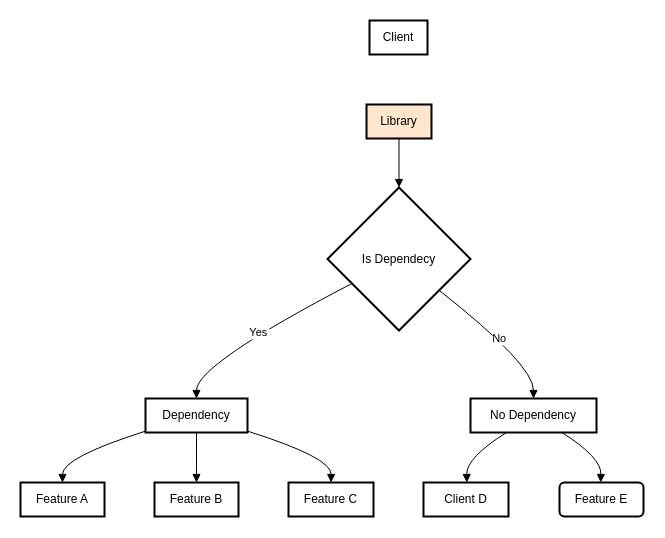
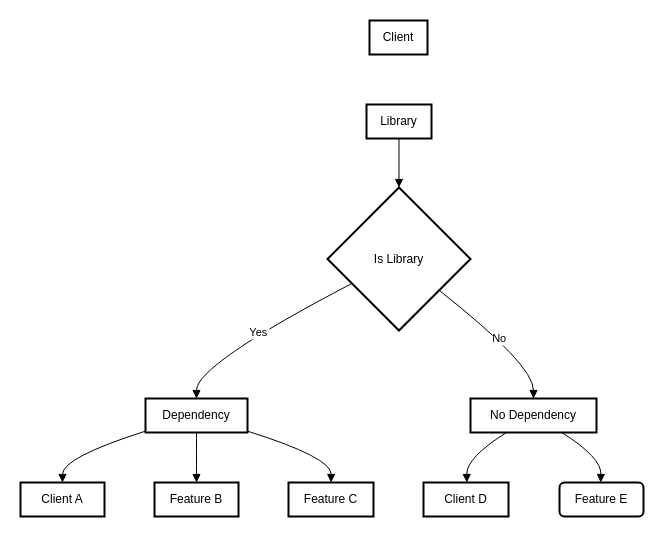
- <mxCell id="3" value="Library" style="whiteSpace=wrap;strokeWidth=2;fillColor=#ffe6cc;" vertex="1" parent="1"><mxGeometry x="366" y="104" width="65" height="34" as="geometry" /></mxCell>
+ <mxCell id="3" value="Library" style="whiteSpace=wrap;strokeWidth=2;" vertex="1" parent="1"><mxGeometry x="366" y="104" width="65" height="34" as="geometry" /></mxCell>
- <mxCell id="4" value="Is Dependecy" style="rhombus;strokeWidth=2;whiteSpace=wrap;" vertex="1" parent="1"><mxGeometry x="327" y="187" width="143" height="143" as="geometry" /></mxCell>
+ <mxCell id="4" value="Is Library" style="rhombus;strokeWidth=2;whiteSpace=wrap;" vertex="1" parent="1"><mxGeometry x="327" y="187" width="143" height="143" as="geometry" /></mxCell>
- <mxCell id="7" value="Feature A" style="whiteSpace=wrap;strokeWidth=2;" vertex="1" parent="1"><mxGeometry y="482" width="84" height="34" as="geometry" x="20" /></mxCell>
+ <mxCell id="7" value="Client A" style="whiteSpace=wrap;strokeWidth=2;" vertex="1" parent="1"><mxGeometry y="482" width="84" height="34" as="geometry" x="20" /></mxCell>
